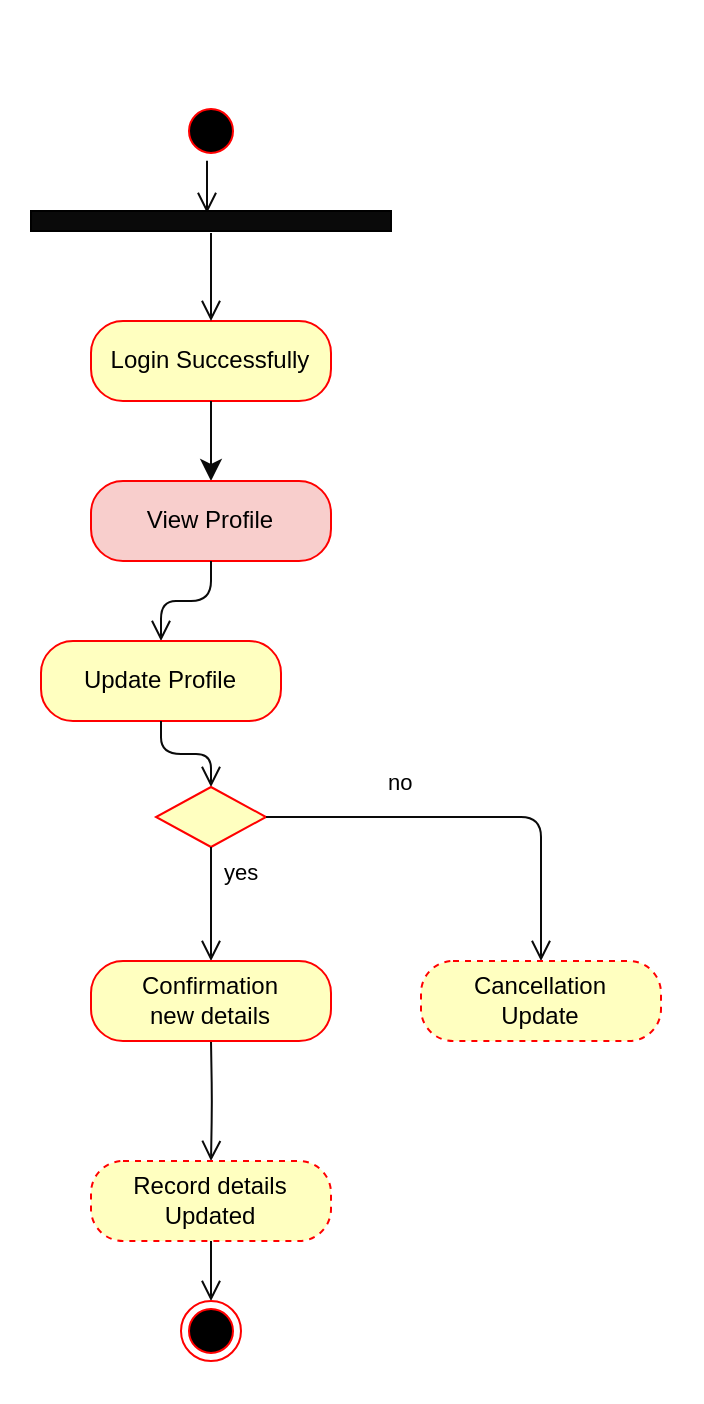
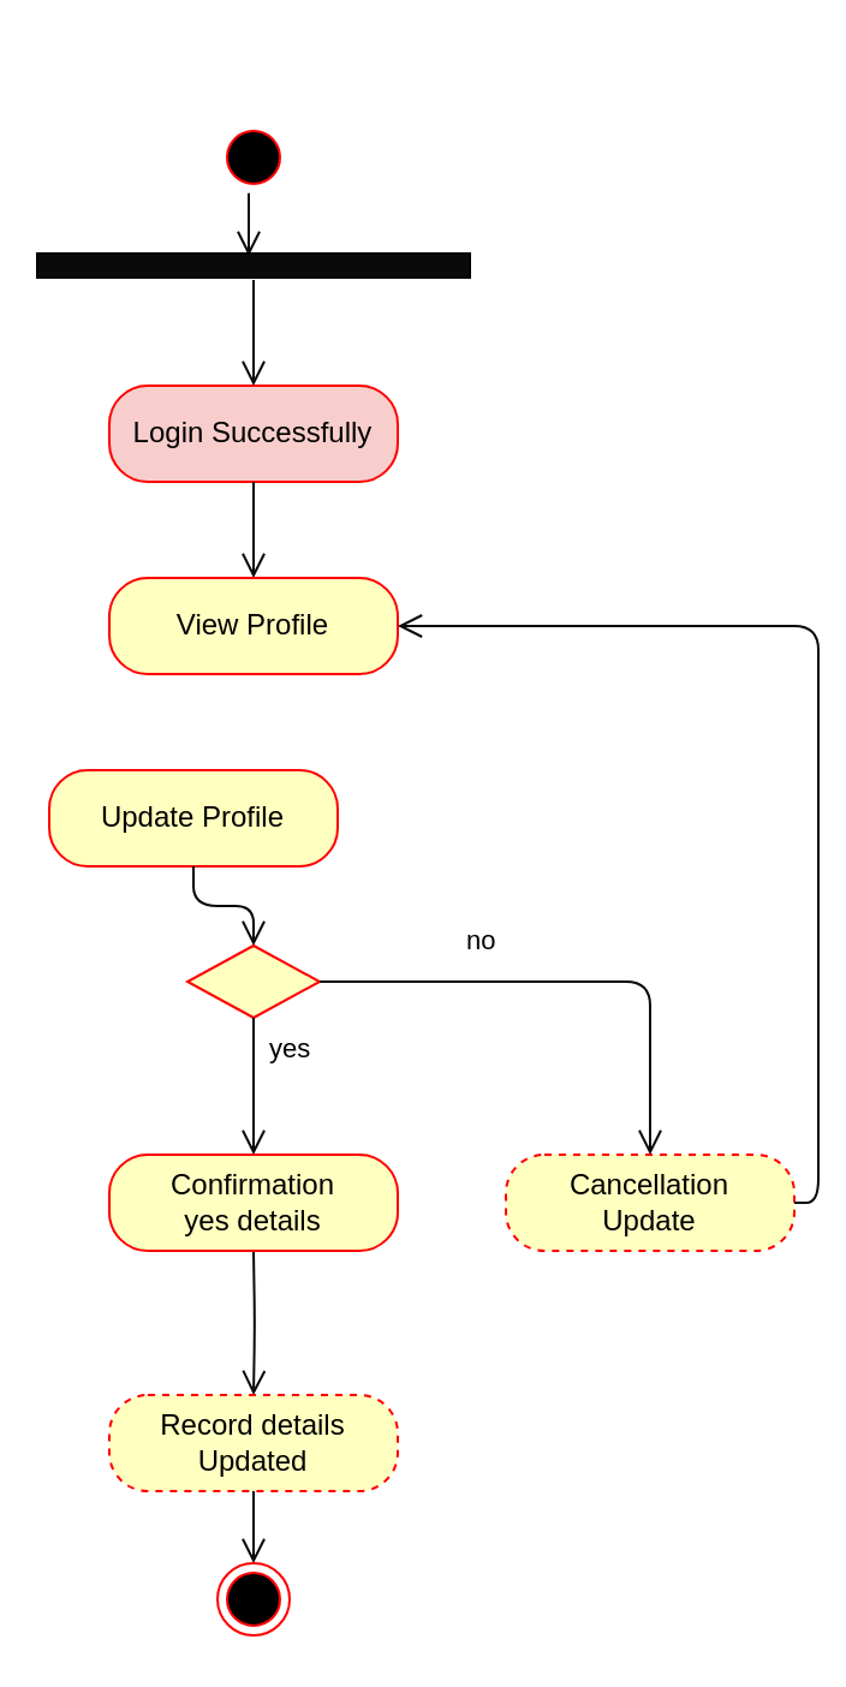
- <mxCell id="6" value="Login Successfully" style="rounded=1;whiteSpace=wrap;html=1;arcSize=40;fontColor=#000000;fillColor=#ffffc0;strokeColor=#ff0000;" vertex="1" parent="1"><mxGeometry x="45" y="160" width="120" height="40" as="geometry" /></mxCell>
+ <mxCell id="6" value="Login Successfully" style="rounded=1;whiteSpace=wrap;html=1;arcSize=40;fontColor=#000000;fillColor=#f8cecc;strokeColor=#ff0000;" vertex="1" parent="1"><mxGeometry x="45" y="160" width="120" height="40" as="geometry" /></mxCell>
- <mxCell id="7" value="" style="edgeStyle=orthogonalEdgeStyle;html=1;verticalAlign=bottom;endArrow=classic;endSize=8;exitX=0.5;exitY=1;exitDx=0;exitDy=0;entryX=0.5;entryY=0;entryDx=0;entryDy=0;strokeColor=#0A0A0A;" edge="1" source="6" parent="1" target="9"><mxGeometry relative="1" as="geometry"><mxPoint x="-90" y="270" as="targetPoint" /></mxGeometry></mxCell>
+ <mxCell id="7" value="" style="edgeStyle=orthogonalEdgeStyle;html=1;verticalAlign=bottom;endArrow=open;endSize=8;exitX=0.5;exitY=1;exitDx=0;exitDy=0;entryX=0.5;entryY=0;entryDx=0;entryDy=0;strokeColor=#0A0A0A;" edge="1" source="6" parent="1" target="9"><mxGeometry relative="1" as="geometry"><mxPoint x="-90" y="270" as="targetPoint" /></mxGeometry></mxCell>
- <mxCell id="9" value="View Profile" style="rounded=1;whiteSpace=wrap;html=1;arcSize=40;fontColor=#000000;fillColor=#f8cecc;strokeColor=#ff0000;" vertex="1" parent="1"><mxGeometry x="45" y="240" width="120" height="40" as="geometry" /></mxCell>
+ <mxCell id="9" value="View Profile" style="rounded=1;whiteSpace=wrap;html=1;arcSize=40;fontColor=#000000;fillColor=#ffffc0;strokeColor=#ff0000;" vertex="1" parent="1"><mxGeometry x="45" y="240" width="120" height="40" as="geometry" /></mxCell>
+ <mxCell id="18" value="" style="edgeStyle=orthogonalEdgeStyle;html=1;verticalAlign=bottom;endArrow=open;endSize=8;exitX=1;exitY=0.5;exitDx=0;exitDy=0;entryX=1;entryY=0.5;entryDx=0;entryDy=0;strokeColor=#0A0A0A;" edge="1" source="17" parent="1" target="9"><mxGeometry relative="1" as="geometry"><mxPoint x="170" y="260" as="targetPoint" /></mxGeometry></mxCell>
- <mxCell id="10" value="" style="edgeStyle=orthogonalEdgeStyle;html=1;verticalAlign=bottom;endArrow=open;endSize=8;strokeColor=#0A0A0A;" edge="1" source="9" parent="1" target="11"><mxGeometry relative="1" as="geometry"><mxPoint x="105" y="385" as="targetPoint" /></mxGeometry></mxCell>
- <mxCell id="16" value="Confirmation&lt;br&gt;new details" style="rounded=1;whiteSpace=wrap;html=1;arcSize=40;fontColor=#000000;fillColor=#ffffc0;strokeColor=#ff0000;" vertex="1" parent="1"><mxGeometry x="45" y="480" width="120" height="40" as="geometry" /></mxCell>
+ <mxCell id="16" value="Confirmation&lt;br&gt;yes details" style="rounded=1;whiteSpace=wrap;html=1;arcSize=40;fontColor=#000000;fillColor=#ffffc0;strokeColor=#ff0000;" vertex="1" parent="1"><mxGeometry x="45" y="480" width="120" height="40" as="geometry" /></mxCell>
